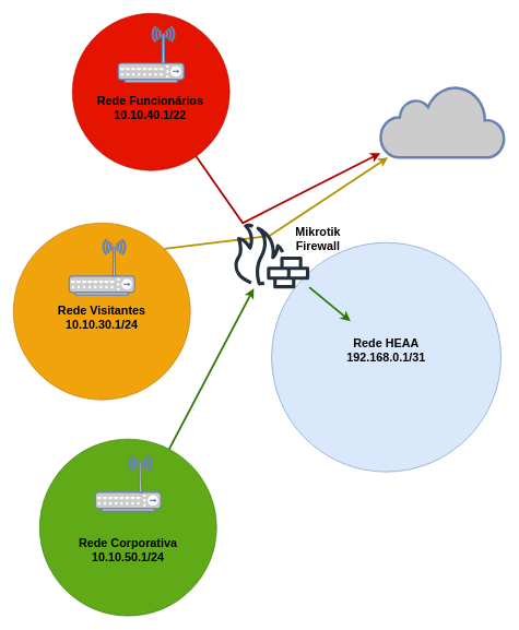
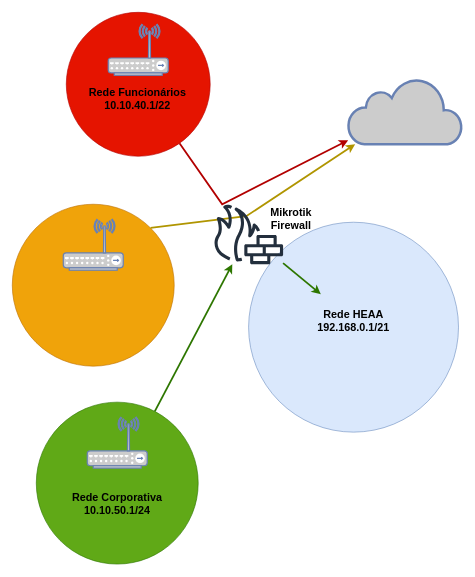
- <mxCell id="13" value="Rede Visitantes&lt;br&gt;10.10.30.1/24" style="text;html=1;strokeColor=none;fillColor=none;align=center;verticalAlign=middle;whiteSpace=wrap;rounded=0;fontSize=18;fontStyle=1" vertex="1" parent="1"><mxGeometry x="60" y="470" width="190" height="30" as="geometry" /></mxCell>
- <mxCell id="4" value="Rede HEAA&lt;br style=&quot;font-size: 18px;&quot;&gt;192.168.0.1/31" style="text;html=1;strokeColor=none;fillColor=none;align=center;verticalAlign=middle;whiteSpace=wrap;rounded=0;fontSize=18;fontStyle=1" vertex="1" parent="1"><mxGeometry x="521.87" y="490" width="134.25" height="90" as="geometry" /></mxCell>
+ <mxCell id="4" value="Rede HEAA&lt;br style=&quot;font-size: 18px;&quot;&gt;192.168.0.1/21" style="text;html=1;strokeColor=none;fillColor=none;align=center;verticalAlign=middle;whiteSpace=wrap;rounded=0;fontSize=18;fontStyle=1" vertex="1" parent="1"><mxGeometry x="521.87" y="490" width="134.25" height="90" as="geometry" /></mxCell>
